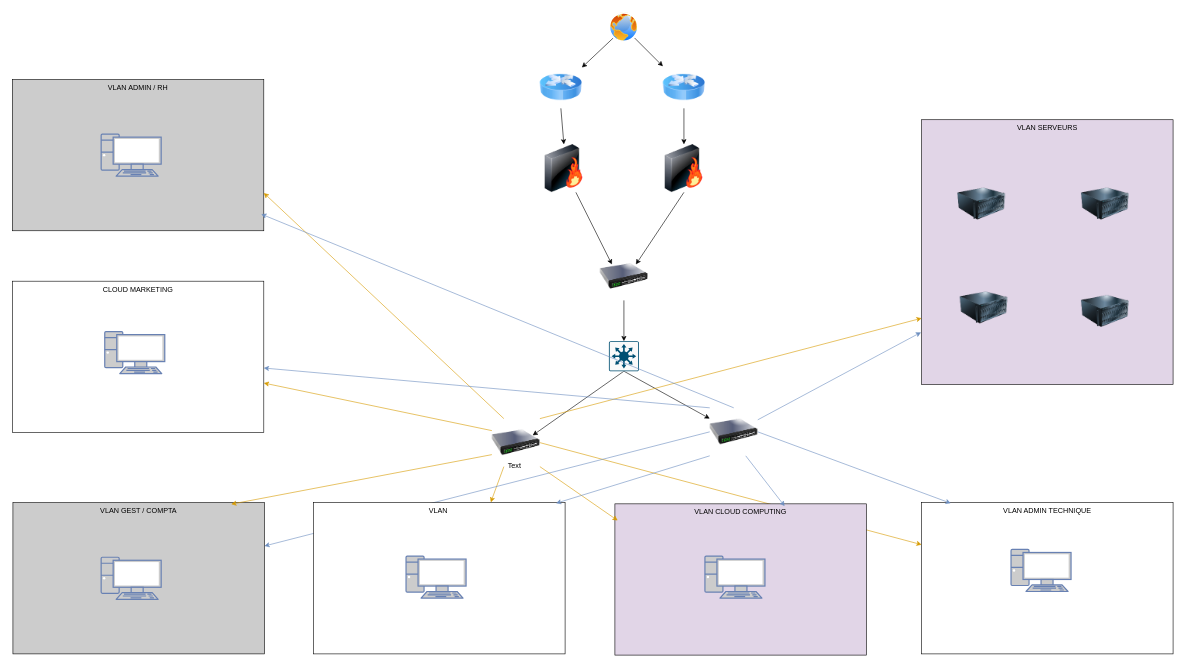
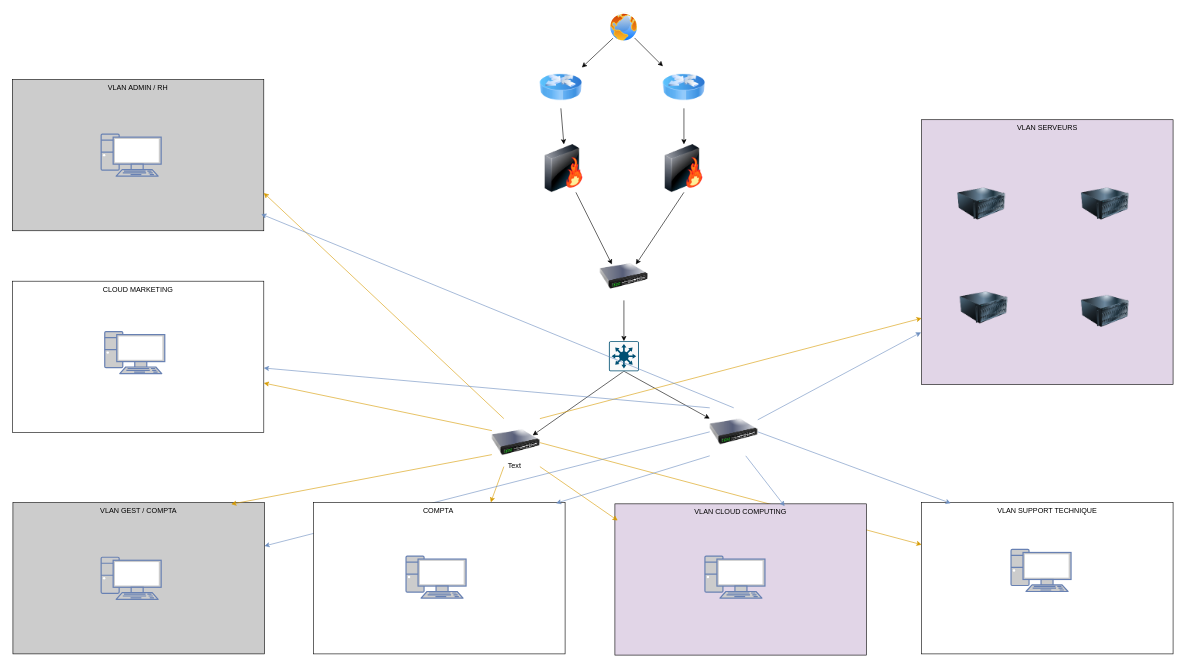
- <mxCell id="31" value="VLAN&amp;nbsp;" style="rounded=0;whiteSpace=wrap;html=1;verticalAlign=top;" vertex="1" parent="1"><mxGeometry x="522" y="837" width="419" height="252" as="geometry" /></mxCell>
+ <mxCell id="31" value="COMPTA&amp;nbsp;" style="rounded=0;whiteSpace=wrap;html=1;verticalAlign=top;" vertex="1" parent="1"><mxGeometry x="522" y="837" width="419" height="252" as="geometry" /></mxCell>
- <mxCell id="33" value="VLAN ADMIN TECHNIQUE&lt;div&gt;&lt;br&gt;&lt;/div&gt;" style="rounded=0;whiteSpace=wrap;html=1;verticalAlign=top;" vertex="1" parent="1"><mxGeometry x="1535" y="837" width="419" height="252" as="geometry" /></mxCell>
+ <mxCell id="33" value="VLAN SUPPORT TECHNIQUE&lt;div&gt;&lt;br&gt;&lt;/div&gt;" style="rounded=0;whiteSpace=wrap;html=1;verticalAlign=top;" vertex="1" parent="1"><mxGeometry x="1535" y="837" width="419" height="252" as="geometry" /></mxCell>
